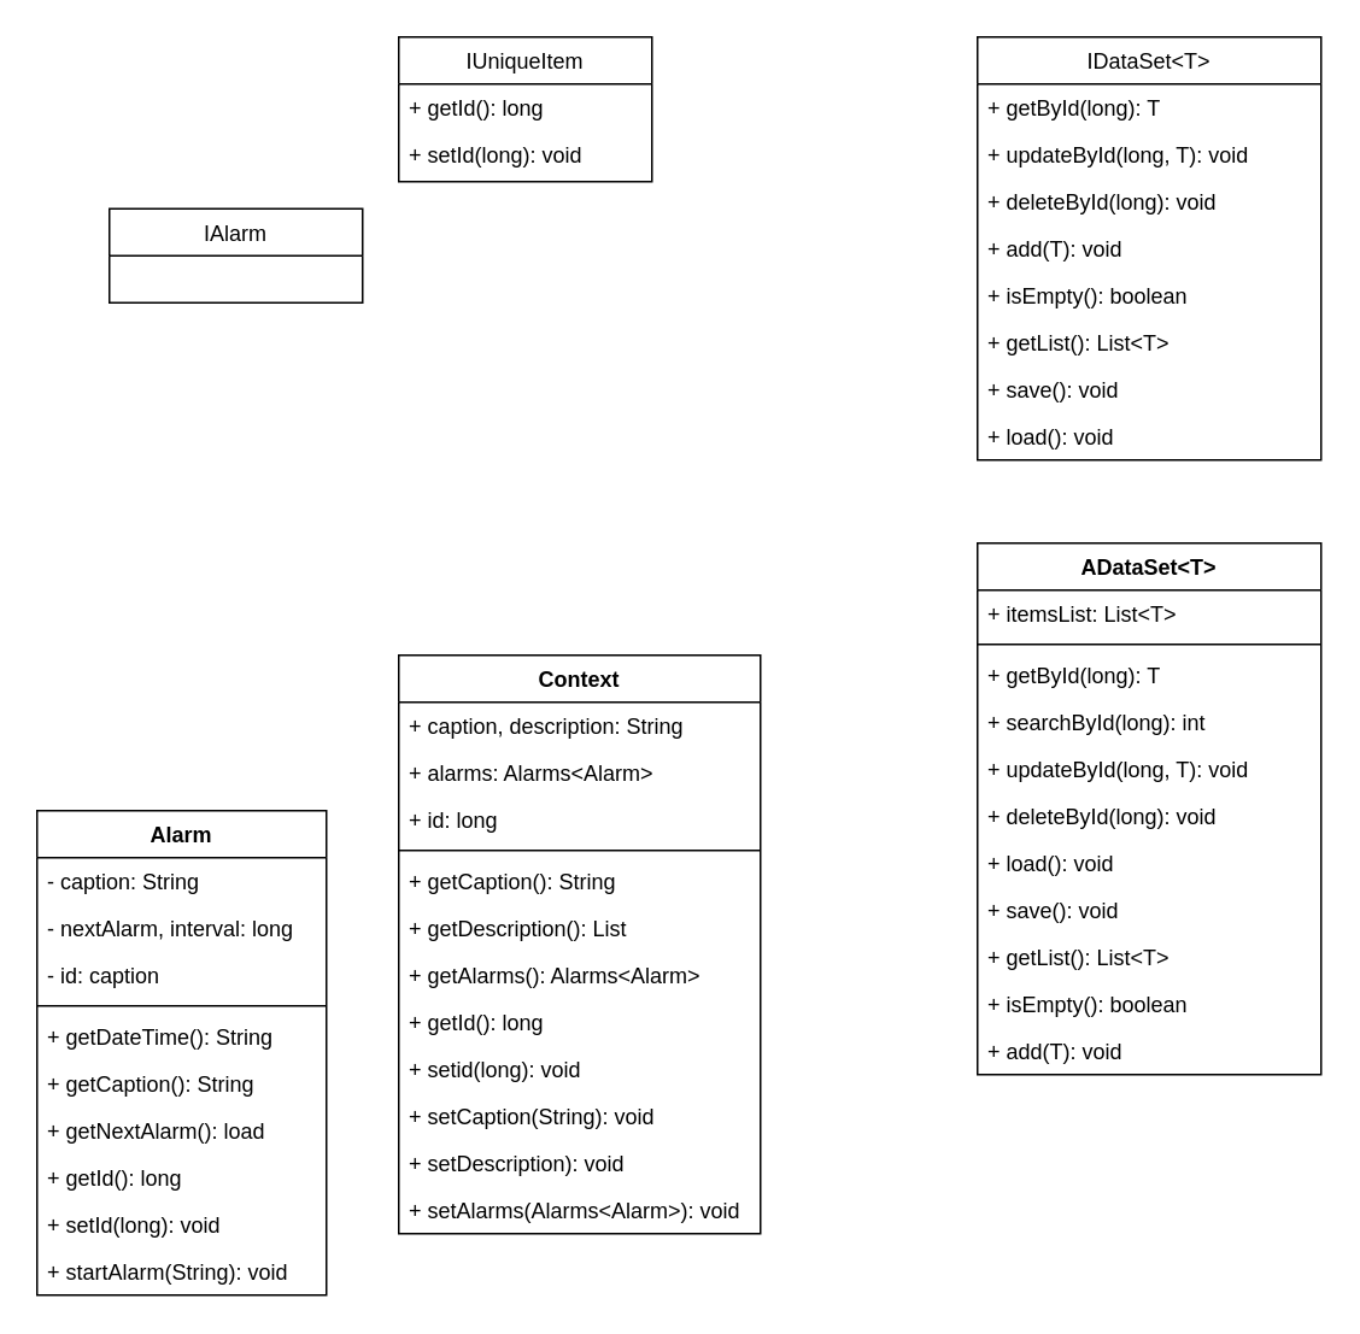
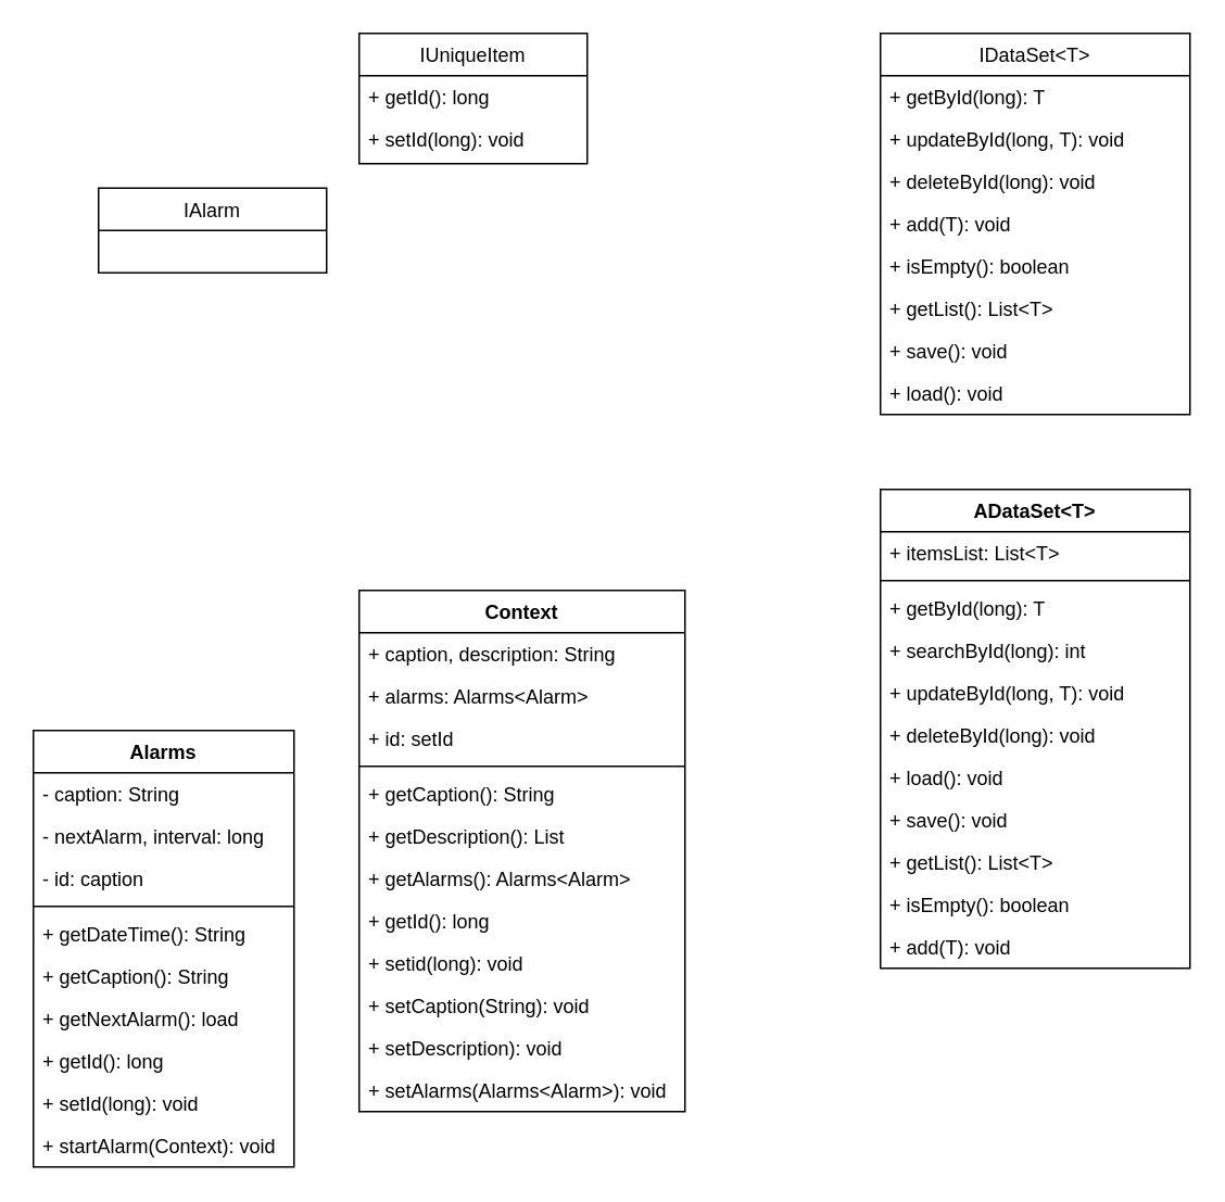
- <mxCell id="29" value="+ id: long" style="text;strokeColor=none;fillColor=none;align=left;verticalAlign=top;spacingLeft=4;spacingRight=4;overflow=hidden;rotatable=0;points=[[0,0.5],[1,0.5]];portConstraint=eastwest;" vertex="1" parent="26"><mxGeometry y="78" width="200" height="26" as="geometry" /></mxCell>
+ <mxCell id="29" value="+ id: setId" style="text;strokeColor=none;fillColor=none;align=left;verticalAlign=top;spacingLeft=4;spacingRight=4;overflow=hidden;rotatable=0;points=[[0,0.5],[1,0.5]];portConstraint=eastwest;" vertex="1" parent="26"><mxGeometry y="78" width="200" height="26" as="geometry" /></mxCell>
- <mxCell id="15" value="Alarm" style="swimlane;fontStyle=1;align=center;verticalAlign=top;childLayout=stackLayout;horizontal=1;startSize=26;horizontalStack=0;resizeParent=1;resizeParentMax=0;resizeLast=0;collapsible=1;marginBottom=0;" vertex="1" parent="1"><mxGeometry x="20" y="448" width="160" height="268" as="geometry" /></mxCell>
+ <mxCell id="15" value="Alarms" style="swimlane;fontStyle=1;align=center;verticalAlign=top;childLayout=stackLayout;horizontal=1;startSize=26;horizontalStack=0;resizeParent=1;resizeParentMax=0;resizeLast=0;collapsible=1;marginBottom=0;" vertex="1" parent="1"><mxGeometry x="20" y="448" width="160" height="268" as="geometry" /></mxCell>
- <mxCell id="25" value="+ startAlarm(String): void" style="text;strokeColor=none;fillColor=none;align=left;verticalAlign=top;spacingLeft=4;spacingRight=4;overflow=hidden;rotatable=0;points=[[0,0.5],[1,0.5]];portConstraint=eastwest;" vertex="1" parent="15"><mxGeometry y="242" width="160" height="26" as="geometry" /></mxCell>
+ <mxCell id="25" value="+ startAlarm(Context): void" style="text;strokeColor=none;fillColor=none;align=left;verticalAlign=top;spacingLeft=4;spacingRight=4;overflow=hidden;rotatable=0;points=[[0,0.5],[1,0.5]];portConstraint=eastwest;" vertex="1" parent="15"><mxGeometry y="242" width="160" height="26" as="geometry" /></mxCell>
